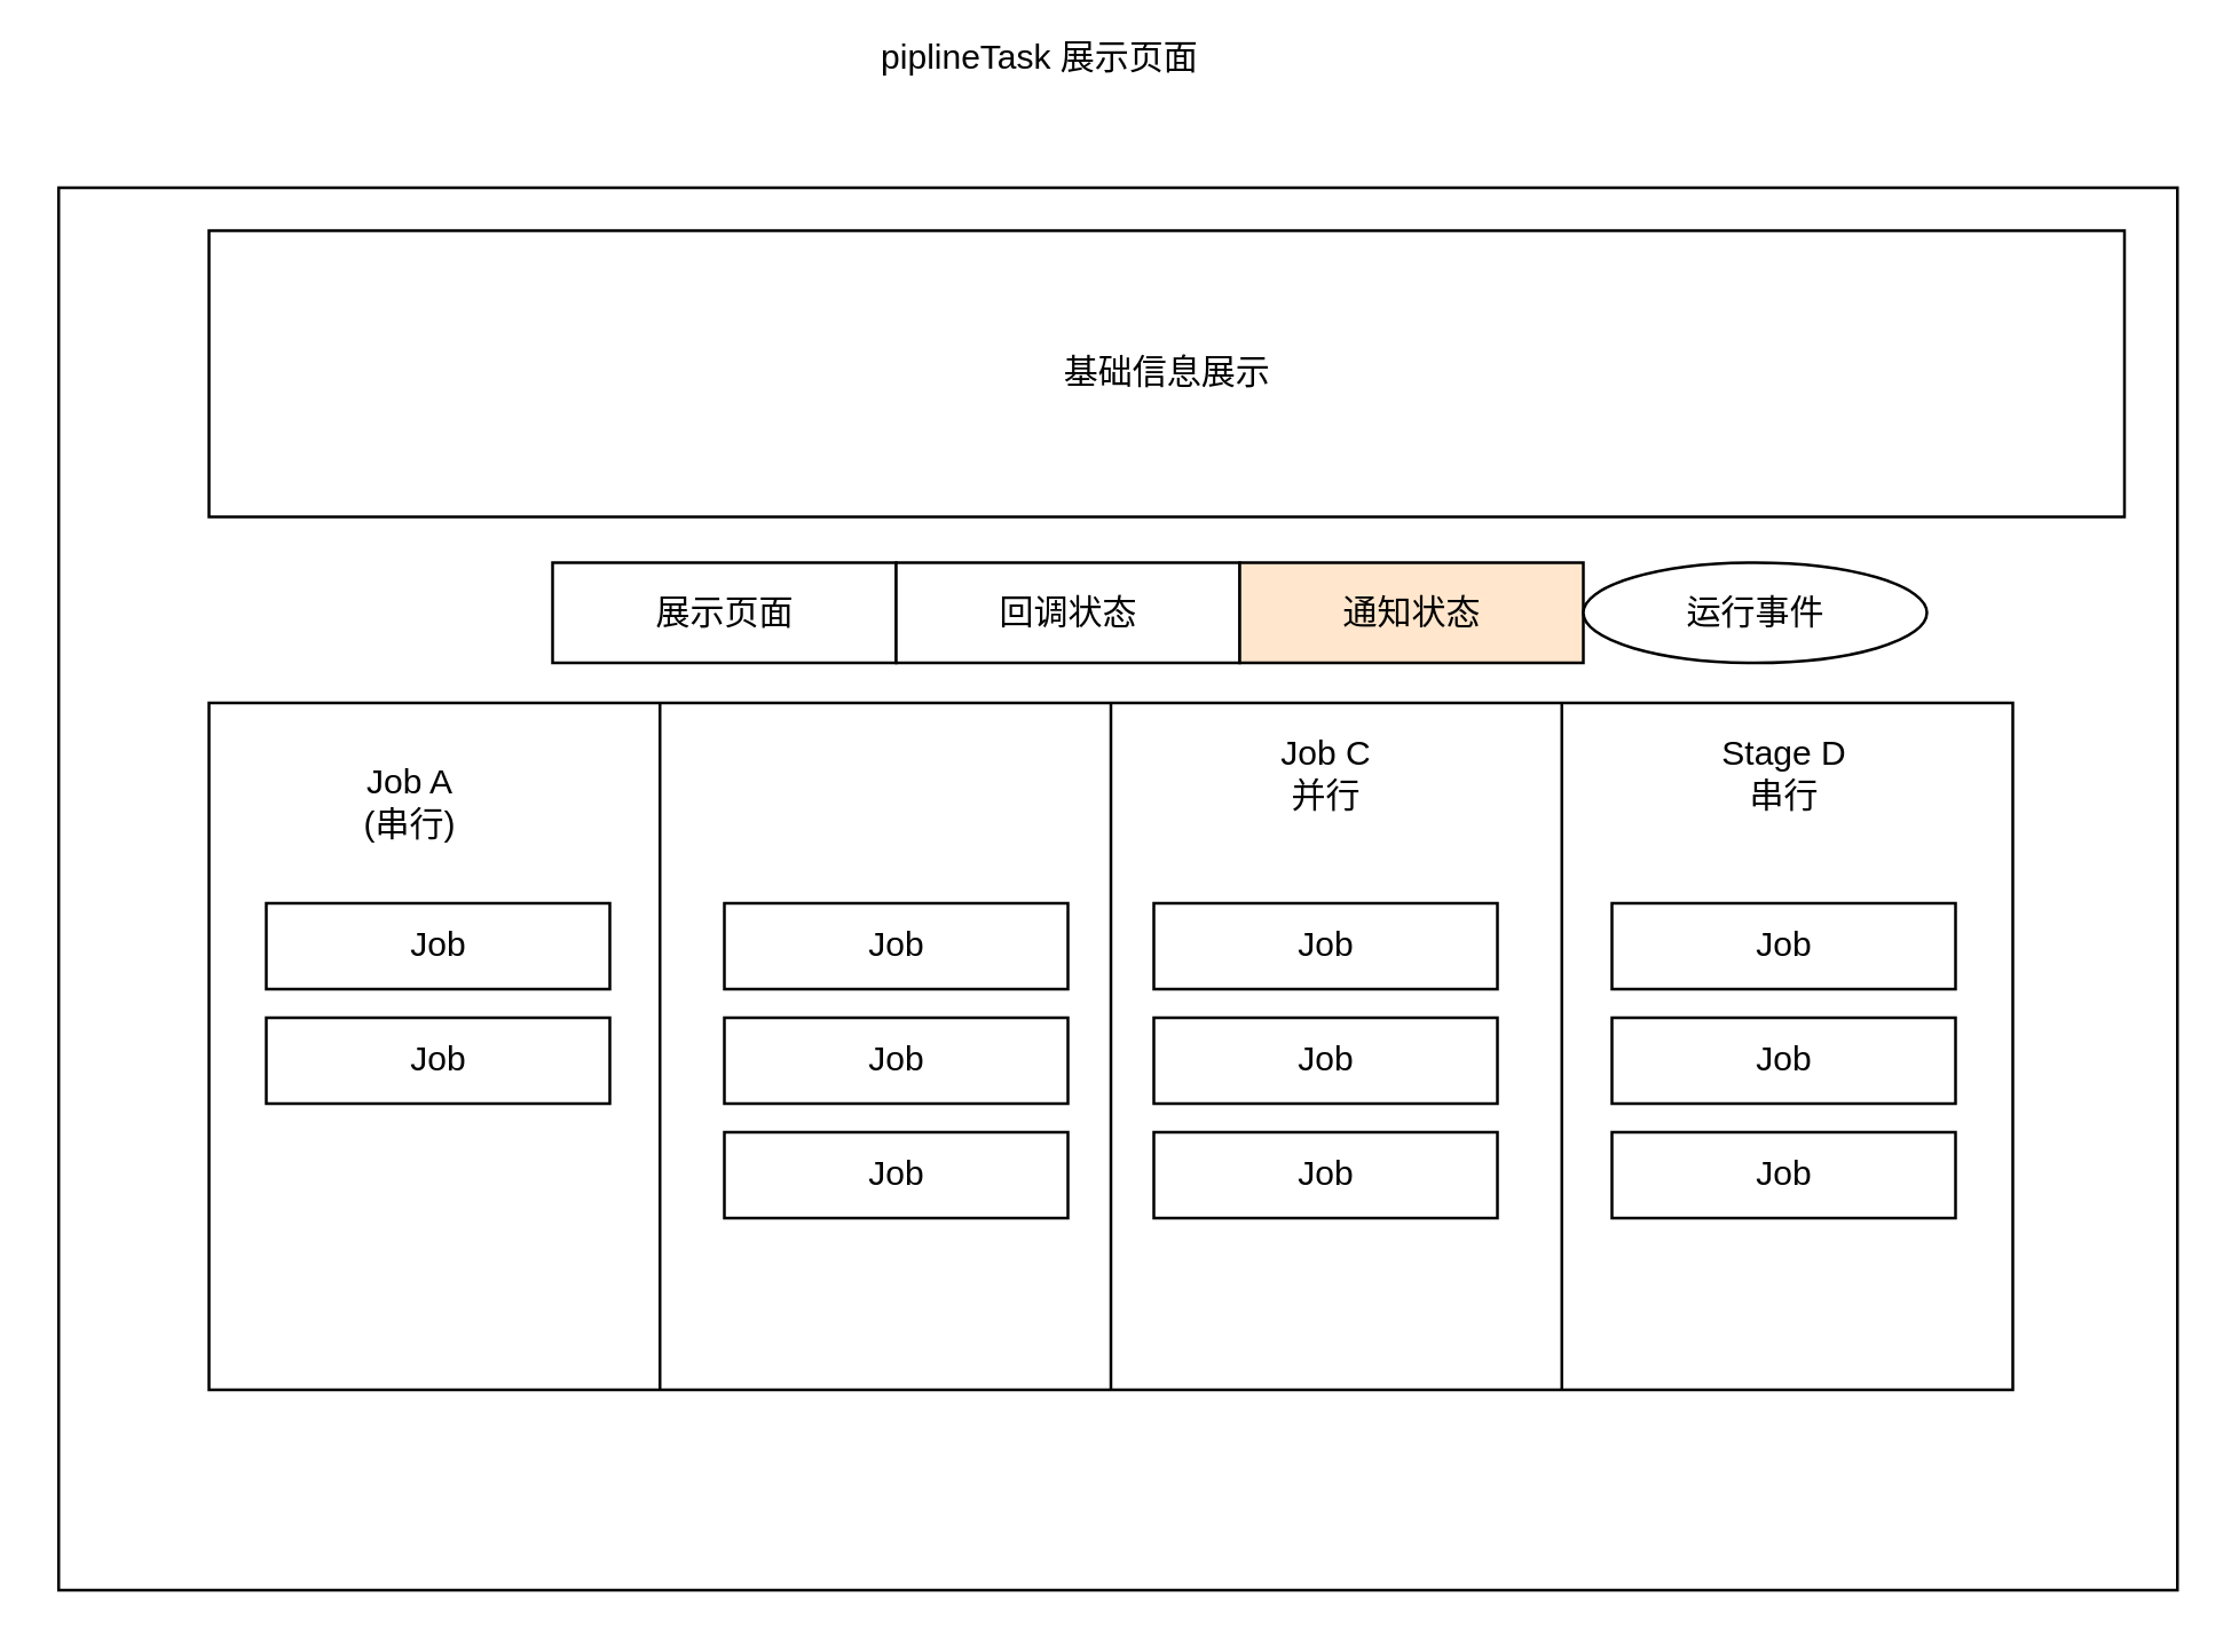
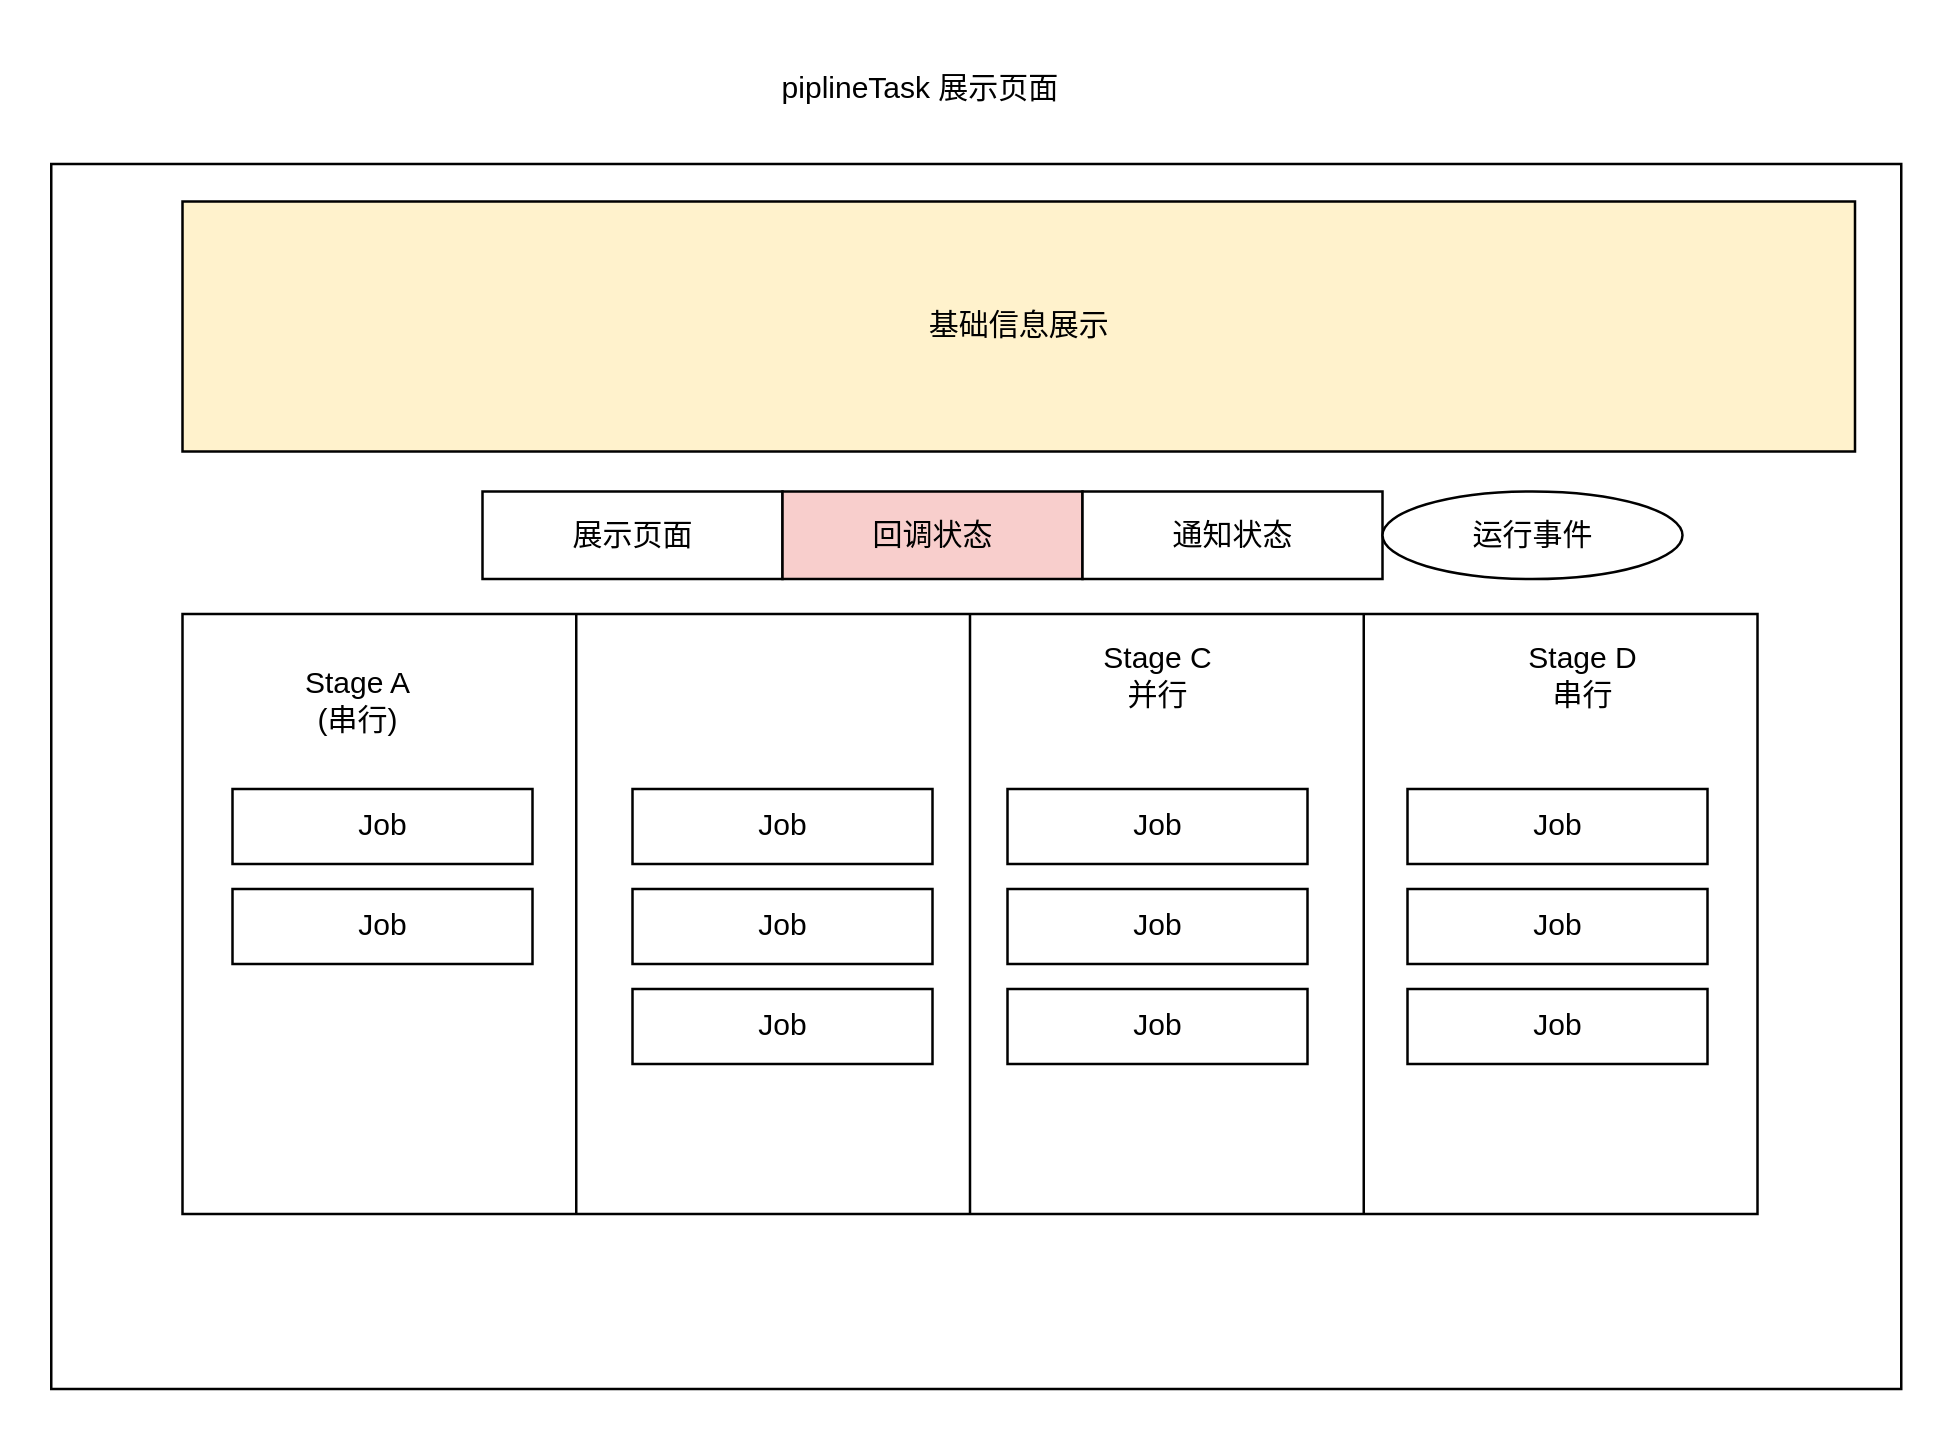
- <mxCell id="3" value="piplineTask 展示页面" style="text;html=1;strokeColor=none;fillColor=none;align=center;verticalAlign=middle;whiteSpace=wrap;rounded=0;" parent="1" vertex="1"><mxGeometry x="300" y="5" width="126" height="30" as="geometry" /></mxCell>
+ <mxCell id="3" value="piplineTask 展示页面" style="text;html=1;strokeColor=none;fillColor=none;align=center;verticalAlign=middle;whiteSpace=wrap;rounded=0;" parent="1" vertex="1"><mxGeometry x="305" y="20" width="126" height="30" as="geometry" /></mxCell>
- <mxCell id="4" value="基础信息展示" style="rounded=0;whiteSpace=wrap;html=1;" parent="1" vertex="1"><mxGeometry x="72.5" y="80" width="669" height="100" as="geometry" /></mxCell>
+ <mxCell id="4" value="基础信息展示" style="rounded=0;whiteSpace=wrap;html=1;fillColor=#fff2cc;" parent="1" vertex="1"><mxGeometry x="72.5" y="80" width="669" height="100" as="geometry" /></mxCell>
- <mxCell id="24" value="回调状态" style="rounded=0;whiteSpace=wrap;html=1;" parent="1" vertex="1"><mxGeometry x="312.5" y="196" width="120" height="35" as="geometry" /></mxCell>
+ <mxCell id="24" value="回调状态" style="rounded=0;whiteSpace=wrap;html=1;fillColor=#f8cecc;" parent="1" vertex="1"><mxGeometry x="312.5" y="196" width="120" height="35" as="geometry" /></mxCell>
- <mxCell id="25" value="通知状态" style="rounded=0;whiteSpace=wrap;html=1;fillColor=#ffe6cc;" parent="1" vertex="1"><mxGeometry x="432.5" y="196" width="120" height="35" as="geometry" /></mxCell>
+ <mxCell id="25" value="通知状态" style="rounded=0;whiteSpace=wrap;html=1;" parent="1" vertex="1"><mxGeometry x="432.5" y="196" width="120" height="35" as="geometry" /></mxCell>
- <mxCell id="17" value="Job C&lt;br&gt;并行" style="text;html=1;strokeColor=none;fillColor=none;align=center;verticalAlign=middle;whiteSpace=wrap;rounded=0;" parent="1" vertex="1"><mxGeometry x="432.5" y="255" width="60" height="30" as="geometry" /></mxCell>
+ <mxCell id="17" value="Stage C&lt;br&gt;并行" style="text;html=1;strokeColor=none;fillColor=none;align=center;verticalAlign=middle;whiteSpace=wrap;rounded=0;" parent="1" vertex="1"><mxGeometry x="432.5" y="255" width="60" height="30" as="geometry" /></mxCell>
- <mxCell id="22" value="Stage D&lt;br&gt;串行" style="text;html=1;strokeColor=none;fillColor=none;align=center;verticalAlign=middle;whiteSpace=wrap;rounded=0;" parent="1" vertex="1"><mxGeometry x="592.5" y="255" width="60" height="30" as="geometry" /></mxCell>
+ <mxCell id="22" value="Stage D&lt;br&gt;串行" style="text;html=1;strokeColor=none;fillColor=none;align=center;verticalAlign=middle;whiteSpace=wrap;rounded=0;" parent="1" vertex="1"><mxGeometry x="602.5" y="255" width="60" height="30" as="geometry" /></mxCell>
- <mxCell id="15" value="Job A&lt;br&gt;(串行)" style="text;html=1;strokeColor=none;fillColor=none;align=center;verticalAlign=middle;whiteSpace=wrap;rounded=0;" parent="1" vertex="1"><mxGeometry x="102.5" y="265" width="80" height="30" as="geometry" /></mxCell>
+ <mxCell id="15" value="Stage A&lt;br&gt;(串行)" style="text;html=1;strokeColor=none;fillColor=none;align=center;verticalAlign=middle;whiteSpace=wrap;rounded=0;" parent="1" vertex="1"><mxGeometry x="102.5" y="265" width="80" height="30" as="geometry" /></mxCell>
